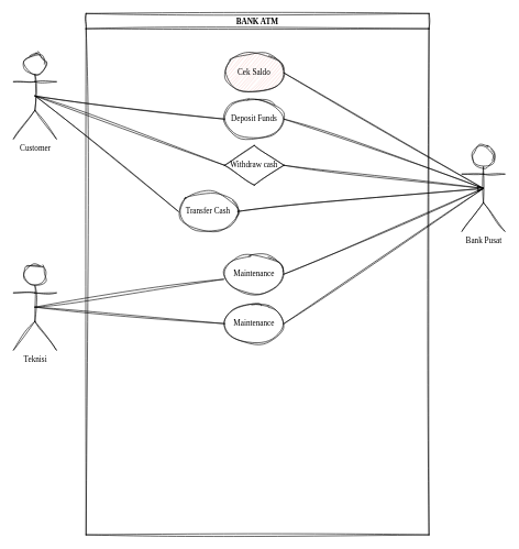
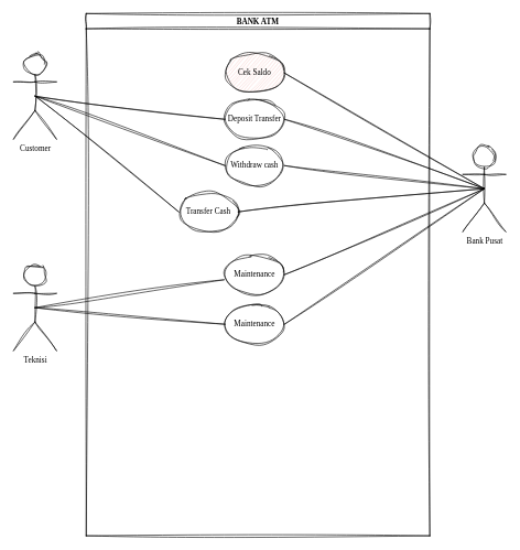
- <mxCell id="4" value="Deposit Funds" style="ellipse;whiteSpace=wrap;html=1;sketch=1;hachureGap=4;jiggle=2;curveFitting=1;fontFamily=Architects Daughter;fontSource=https%3A%2F%2Ffonts.googleapis.com%2Fcss%3Ffamily%3DArchitects%2BDaughter;" vertex="1" parent="2"><mxGeometry x="210" y="130" width="90" height="60" as="geometry" /></mxCell>
+ <mxCell id="4" value="Deposit Transfer" style="ellipse;whiteSpace=wrap;html=1;sketch=1;hachureGap=4;jiggle=2;curveFitting=1;fontFamily=Architects Daughter;fontSource=https%3A%2F%2Ffonts.googleapis.com%2Fcss%3Ffamily%3DArchitects%2BDaughter;" vertex="1" parent="2"><mxGeometry x="210" y="130" width="90" height="60" as="geometry" /></mxCell>
- <mxCell id="5" value="Withdraw cash" style="rhombus;whiteSpace=wrap;html=1;sketch=1;hachureGap=4;jiggle=2;curveFitting=1;fontFamily=Architects Daughter;fontSource=https%3A%2F%2Ffonts.googleapis.com%2Fcss%3Ffamily%3DArchitects%2BDaughter;" vertex="1" parent="2"><mxGeometry x="210" y="200" width="90" height="60" as="geometry" /></mxCell>
+ <mxCell id="5" value="Withdraw cash" style="ellipse;whiteSpace=wrap;html=1;sketch=1;hachureGap=4;jiggle=2;curveFitting=1;fontFamily=Architects Daughter;fontSource=https%3A%2F%2Ffonts.googleapis.com%2Fcss%3Ffamily%3DArchitects%2BDaughter;" vertex="1" parent="2"><mxGeometry x="210" y="200" width="90" height="60" as="geometry" /></mxCell>
- <mxCell id="20" value="" style="endArrow=block;html=1;rounded=0;sketch=1;hachureGap=4;jiggle=2;curveFitting=1;fontFamily=Architects Daughter;fontSource=https%3A%2F%2Ffonts.googleapis.com%2Fcss%3Ffamily%3DArchitects%2BDaughter;entryX=0.5;entryY=0.5;entryDx=0;entryDy=0;entryPerimeter=0;exitX=1;exitY=0.5;exitDx=0;exitDy=0;" edge="1" parent="1" source="6" target="11"><mxGeometry width="50" height="50" relative="1" as="geometry"><mxPoint x="440" y="260" as="sourcePoint" /><mxPoint x="743" y="235" as="targetPoint" /></mxGeometry></mxCell>
+ <mxCell id="20" value="" style="endArrow=none;html=1;rounded=0;sketch=1;hachureGap=4;jiggle=2;curveFitting=1;fontFamily=Architects Daughter;fontSource=https%3A%2F%2Ffonts.googleapis.com%2Fcss%3Ffamily%3DArchitects%2BDaughter;entryX=0.5;entryY=0.5;entryDx=0;entryDy=0;entryPerimeter=0;exitX=1;exitY=0.5;exitDx=0;exitDy=0;" edge="1" parent="1" source="6" target="11"><mxGeometry width="50" height="50" relative="1" as="geometry"><mxPoint x="440" y="260" as="sourcePoint" /><mxPoint x="743" y="235" as="targetPoint" /></mxGeometry></mxCell>
